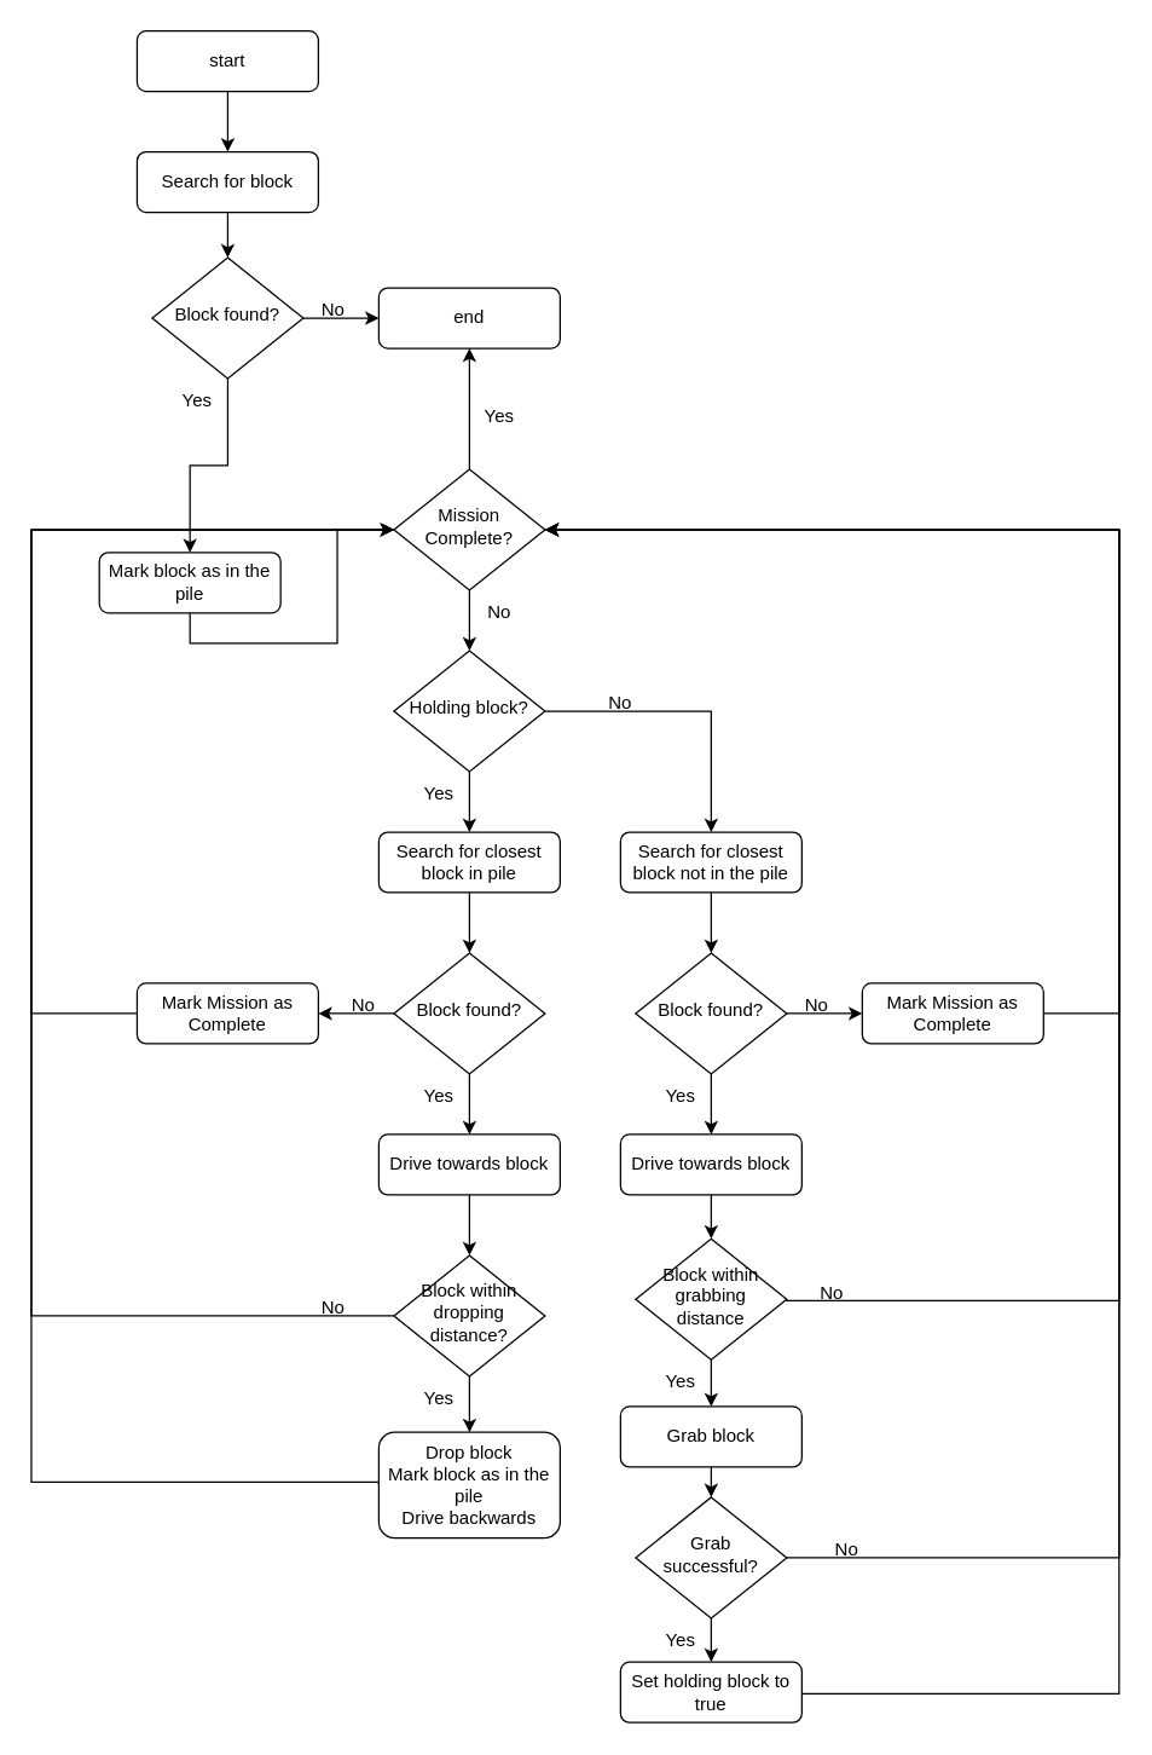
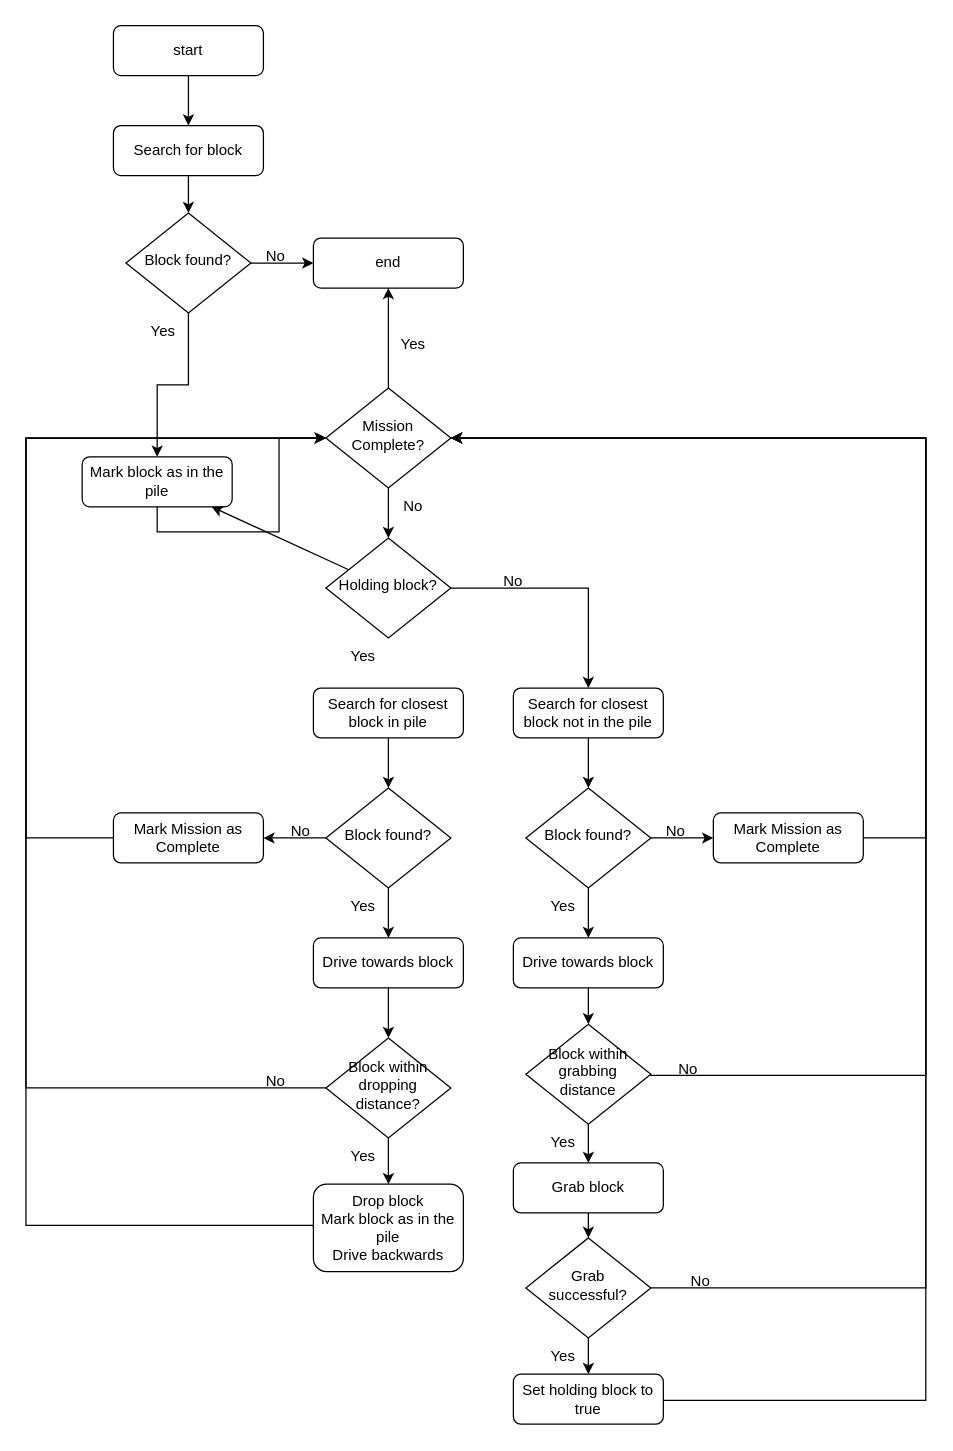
- <mxCell id="14" value="" style="edgeStyle=none;rounded=0;orthogonalLoop=1;jettySize=auto;html=1;" edge="1" parent="1" source="12" target="15"><mxGeometry relative="1" as="geometry" /></mxCell>
+ <mxCell id="14" value="" style="edgeStyle=none;rounded=0;orthogonalLoop=1;jettySize=auto;html=1;" edge="1" parent="1" source="12" target="10"><mxGeometry relative="1" as="geometry" /></mxCell>
